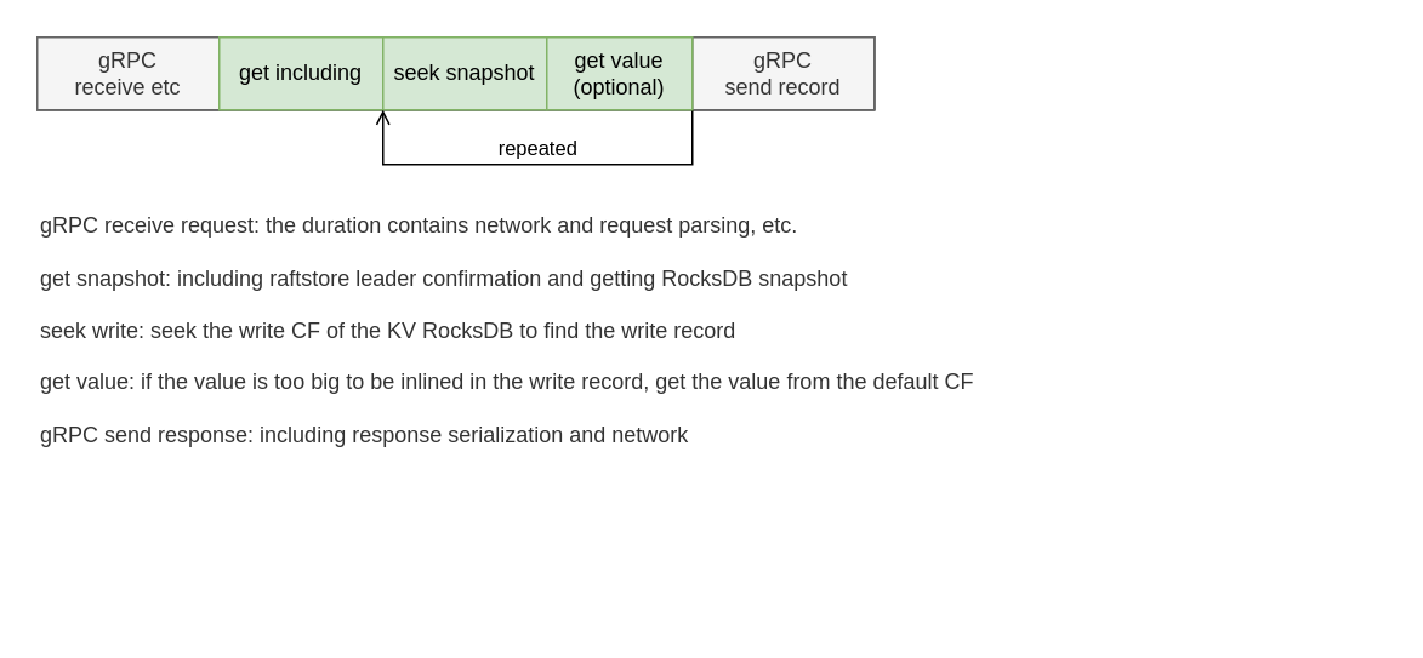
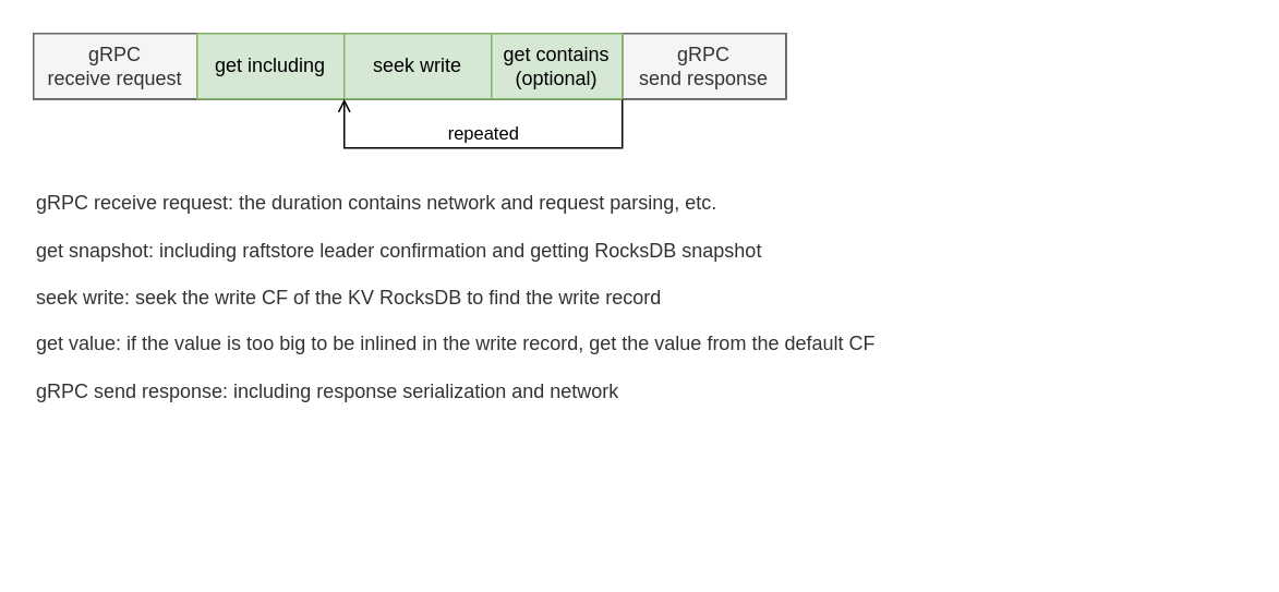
- <mxCell id="3" value="gRPC&lt;br&gt;receive etc" style="rounded=0;whiteSpace=wrap;html=1;fillColor=#f5f5f5;fontColor=#333333;strokeColor=#666666;" vertex="1" parent="1"><mxGeometry x="20" y="20" width="100" height="40" as="geometry" /></mxCell>
+ <mxCell id="3" value="gRPC&lt;br&gt;receive request" style="rounded=0;whiteSpace=wrap;html=1;fillColor=#f5f5f5;fontColor=#333333;strokeColor=#666666;" vertex="1" parent="1"><mxGeometry x="20" y="20" width="100" height="40" as="geometry" /></mxCell>
- <mxCell id="7" value="seek snapshot" style="rounded=0;whiteSpace=wrap;html=1;fillColor=#d5e8d4;strokeColor=#82b366;" vertex="1" parent="1"><mxGeometry x="210" y="20" width="90" height="40" as="geometry" /></mxCell>
+ <mxCell id="7" value="seek write" style="rounded=0;whiteSpace=wrap;html=1;fillColor=#d5e8d4;strokeColor=#82b366;" vertex="1" parent="1"><mxGeometry x="210" y="20" width="90" height="40" as="geometry" /></mxCell>
- <mxCell id="10" value="get value&lt;br&gt;(optional)" style="rounded=0;whiteSpace=wrap;html=1;fillColor=#d5e8d4;strokeColor=#82b366;" vertex="1" parent="1"><mxGeometry x="300" y="20" width="80" height="40" as="geometry" /></mxCell>
+ <mxCell id="10" value="get contains&lt;br&gt;(optional)" style="rounded=0;whiteSpace=wrap;html=1;fillColor=#d5e8d4;strokeColor=#82b366;" vertex="1" parent="1"><mxGeometry x="300" y="20" width="80" height="40" as="geometry" /></mxCell>
- <mxCell id="6" value="gRPC&lt;br&gt;send record" style="rounded=0;whiteSpace=wrap;html=1;fillColor=#f5f5f5;fontColor=#333333;strokeColor=#666666;" vertex="1" parent="1"><mxGeometry x="380" y="20" width="100" height="40" as="geometry" /></mxCell>
+ <mxCell id="6" value="gRPC&lt;br&gt;send response" style="rounded=0;whiteSpace=wrap;html=1;fillColor=#f5f5f5;fontColor=#333333;strokeColor=#666666;" vertex="1" parent="1"><mxGeometry x="380" y="20" width="100" height="40" as="geometry" /></mxCell>
